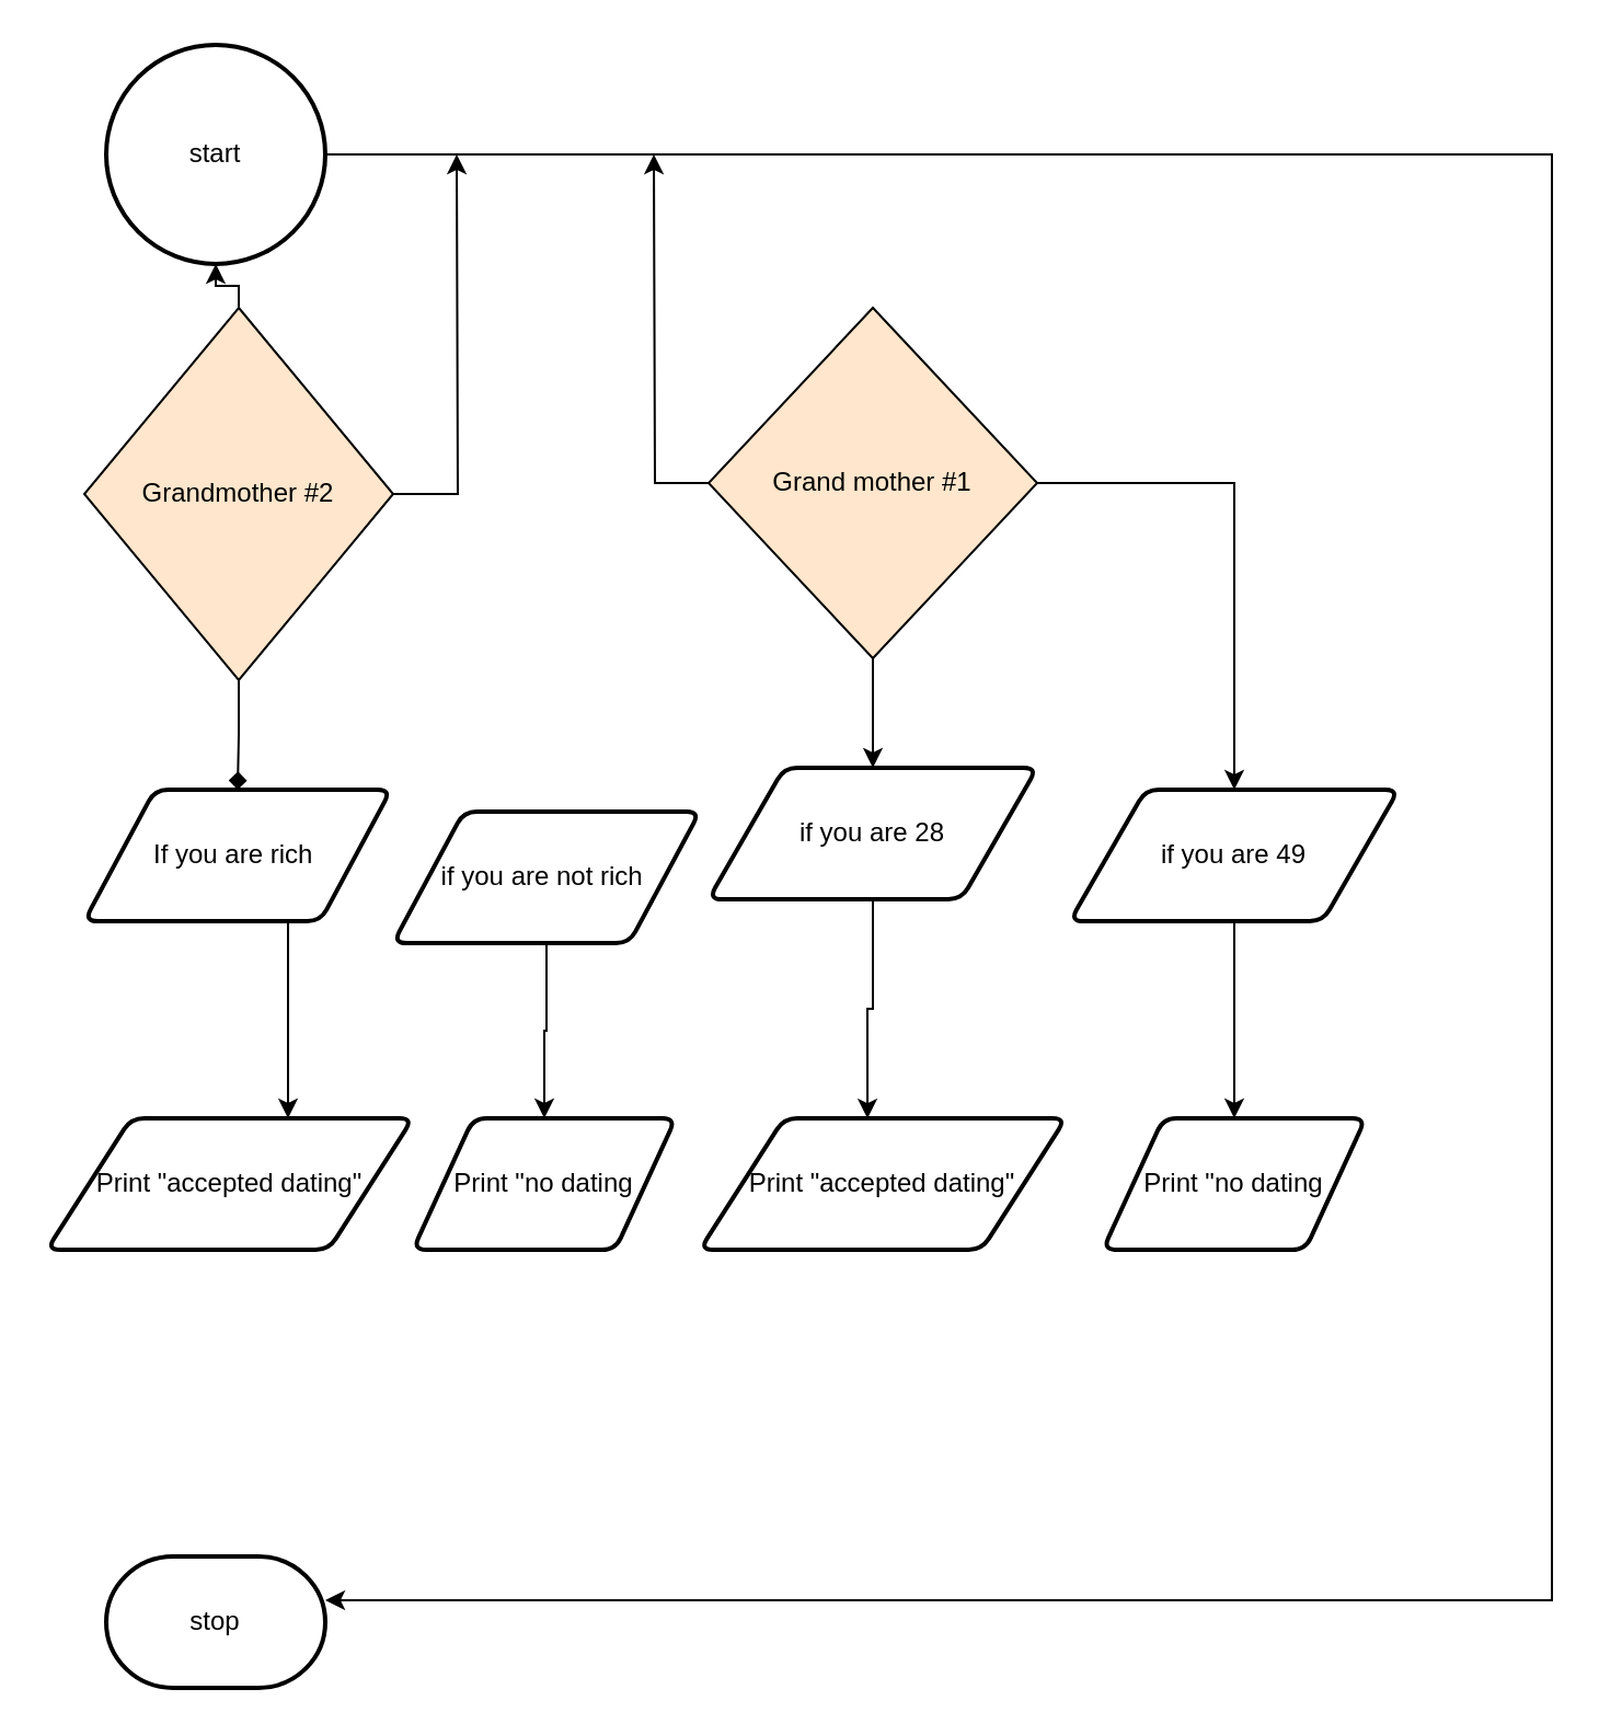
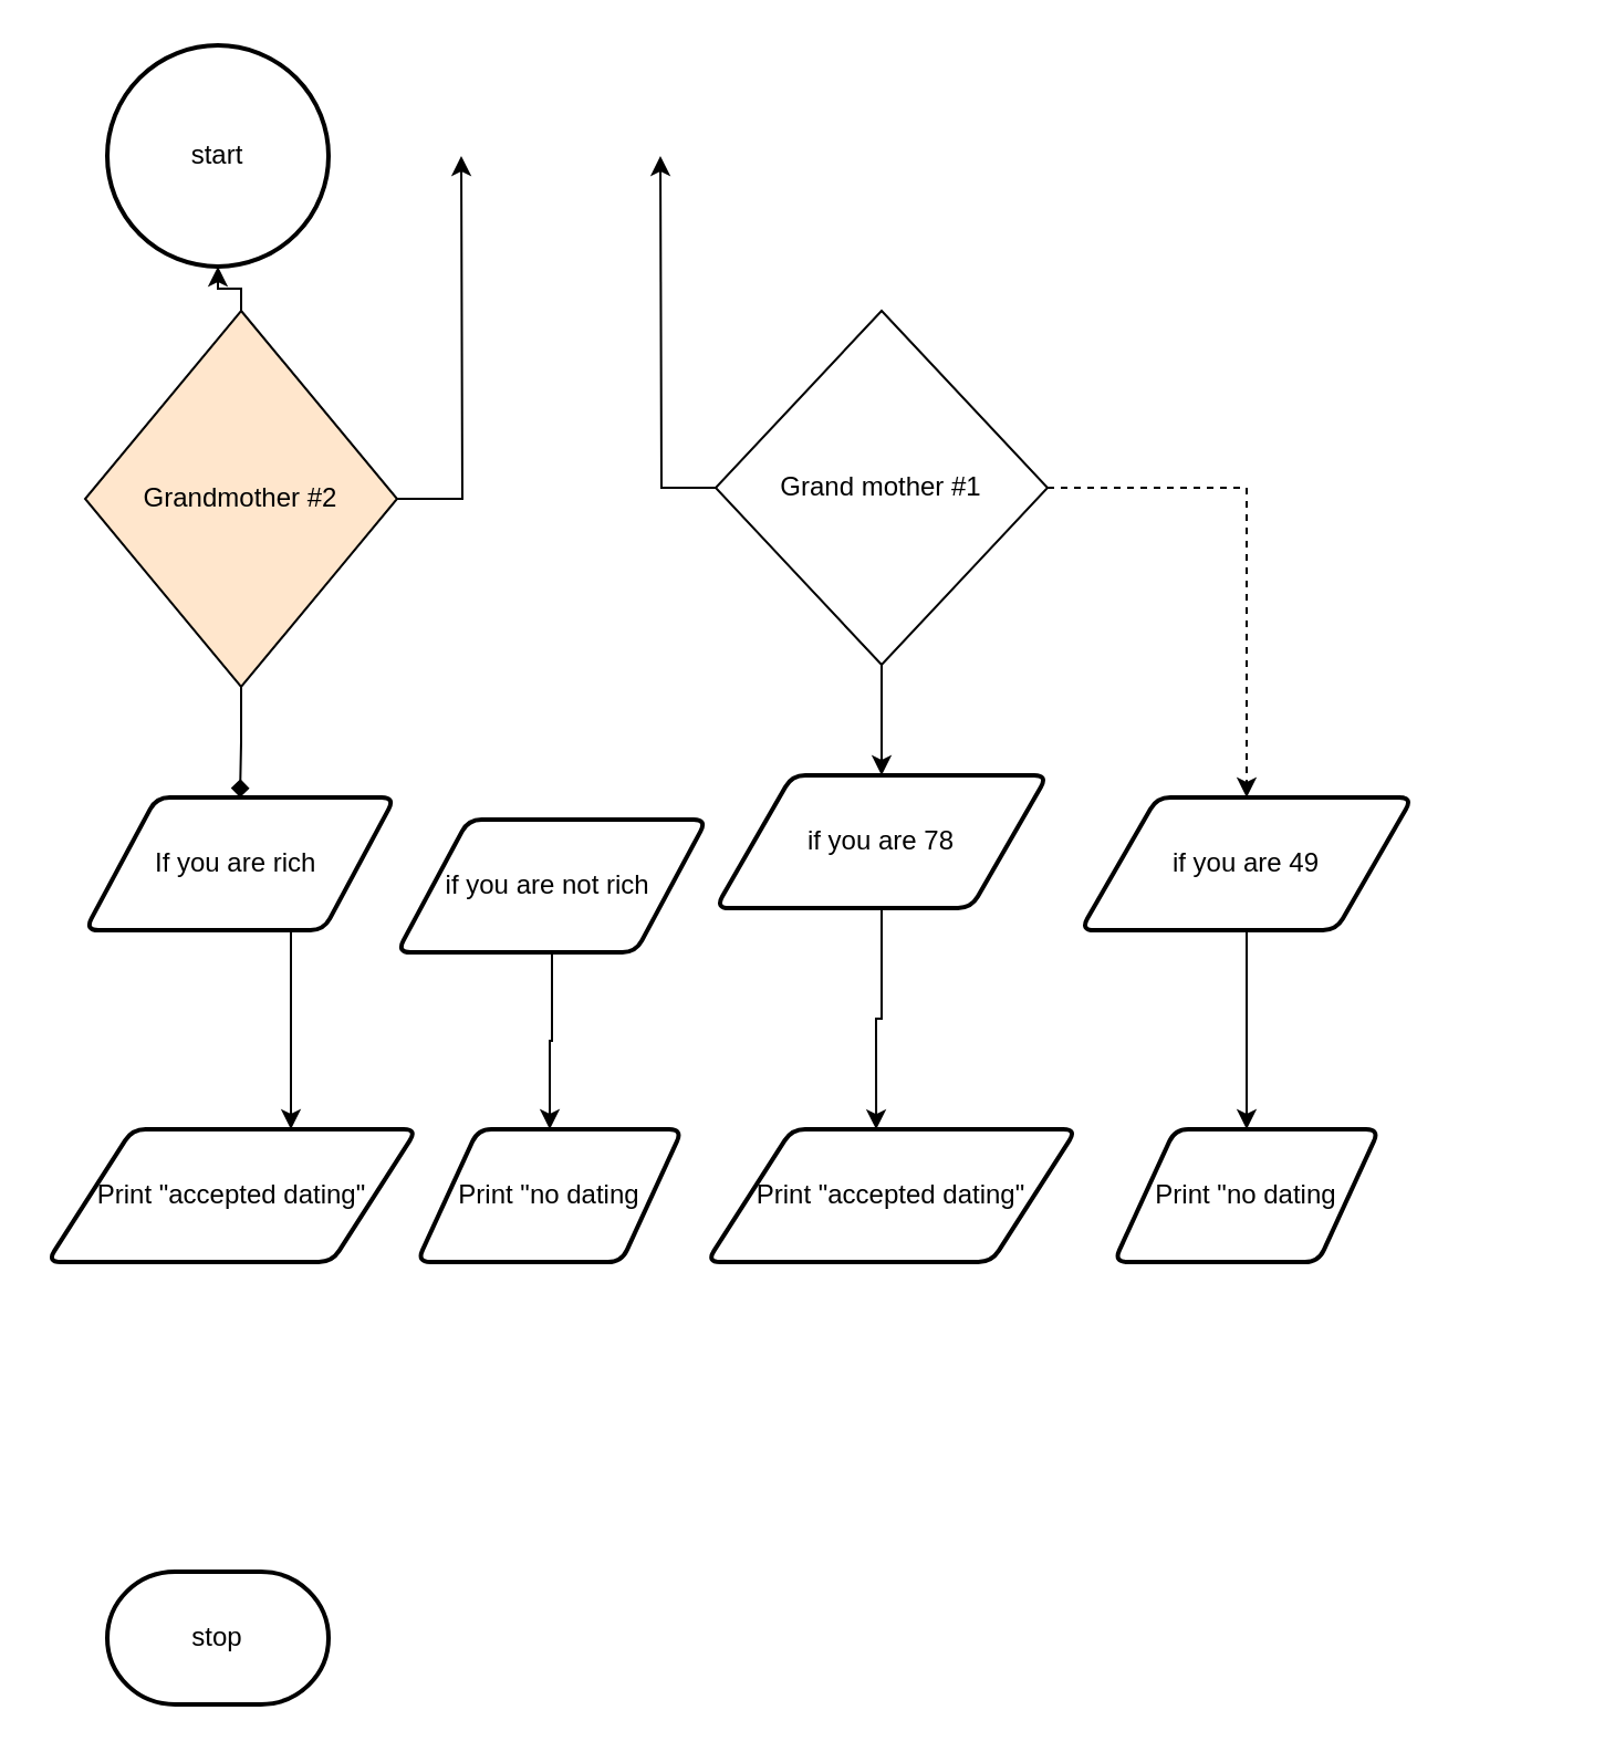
- <mxCell id="11" value="Grand mother #1" style="rhombus;whiteSpace=wrap;html=1;fillColor=#ffe6cc;" vertex="1" parent="1"><mxGeometry x="323" y="140" width="150" height="160" as="geometry" /></mxCell>
+ <mxCell id="11" value="Grand mother #1" style="rhombus;whiteSpace=wrap;html=1;" vertex="1" parent="1"><mxGeometry x="323" y="140" width="150" height="160" as="geometry" /></mxCell>
- <mxCell id="9" style="edgeStyle=orthogonalEdgeStyle;rounded=0;html=1;" edge="1" parent="1" source="11" target="19"><mxGeometry relative="1" as="geometry" /></mxCell>
+ <mxCell id="9" style="edgeStyle=orthogonalEdgeStyle;rounded=0;html=1;dashed=1;" edge="1" parent="1" source="11" target="19"><mxGeometry relative="1" as="geometry" /></mxCell>
- <mxCell id="21" value="if you are 28" style="shape=parallelogram;html=1;strokeWidth=2;perimeter=parallelogramPerimeter;whiteSpace=wrap;rounded=1;arcSize=12;size=0.23;" vertex="1" parent="1"><mxGeometry x="323" y="350" width="150" height="60" as="geometry" /></mxCell>
+ <mxCell id="21" value="if you are 78" style="shape=parallelogram;html=1;strokeWidth=2;perimeter=parallelogramPerimeter;whiteSpace=wrap;rounded=1;arcSize=12;size=0.23;" vertex="1" parent="1"><mxGeometry x="323" y="350" width="150" height="60" as="geometry" /></mxCell>
- <mxCell id="2" style="edgeStyle=orthogonalEdgeStyle;rounded=0;html=1;" edge="1" parent="1" source="3" target="13"><mxGeometry relative="1" as="geometry"><Array as="points"><mxPoint x="708" y="70" /><mxPoint x="708" y="730" /></Array></mxGeometry></mxCell>
